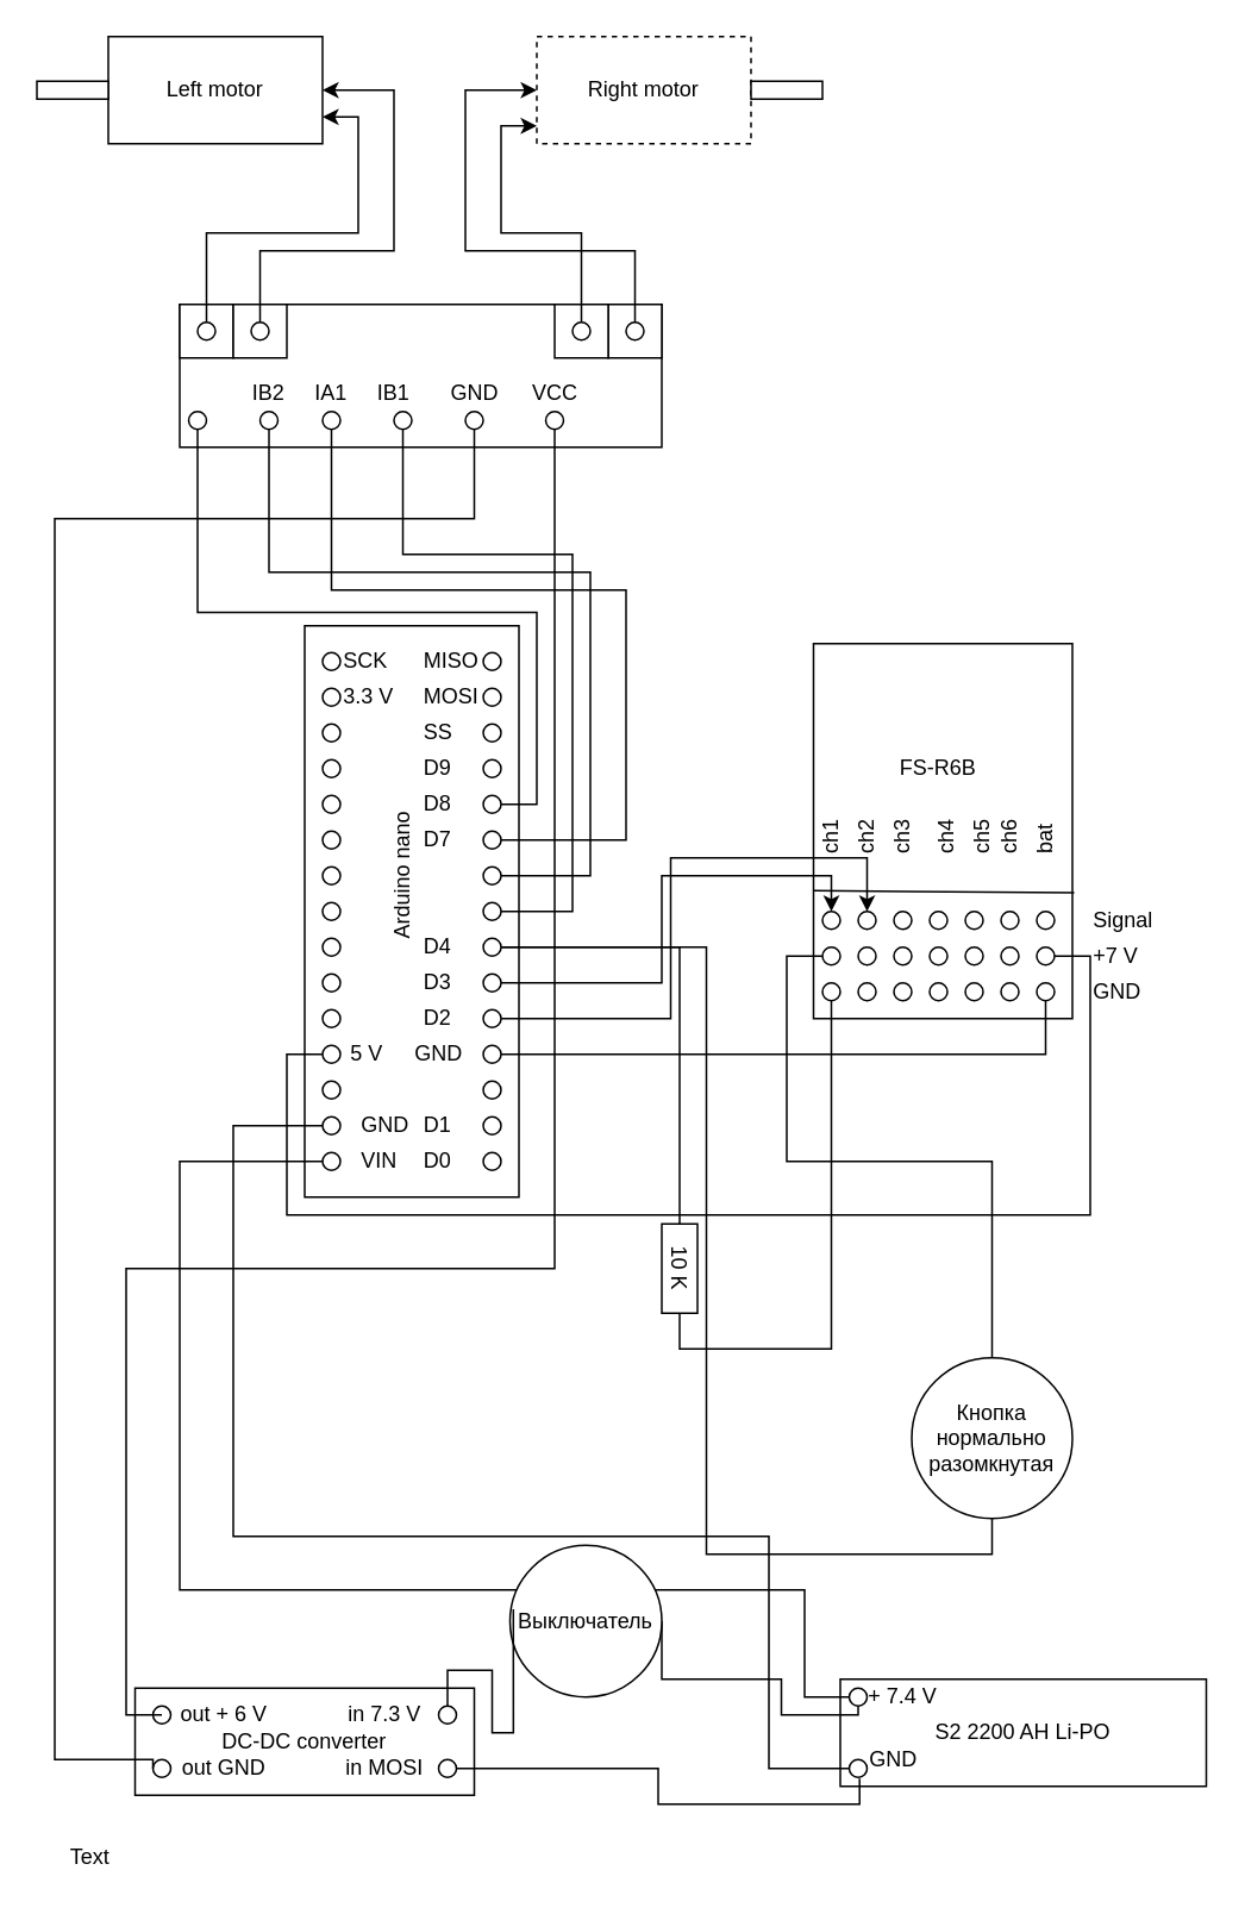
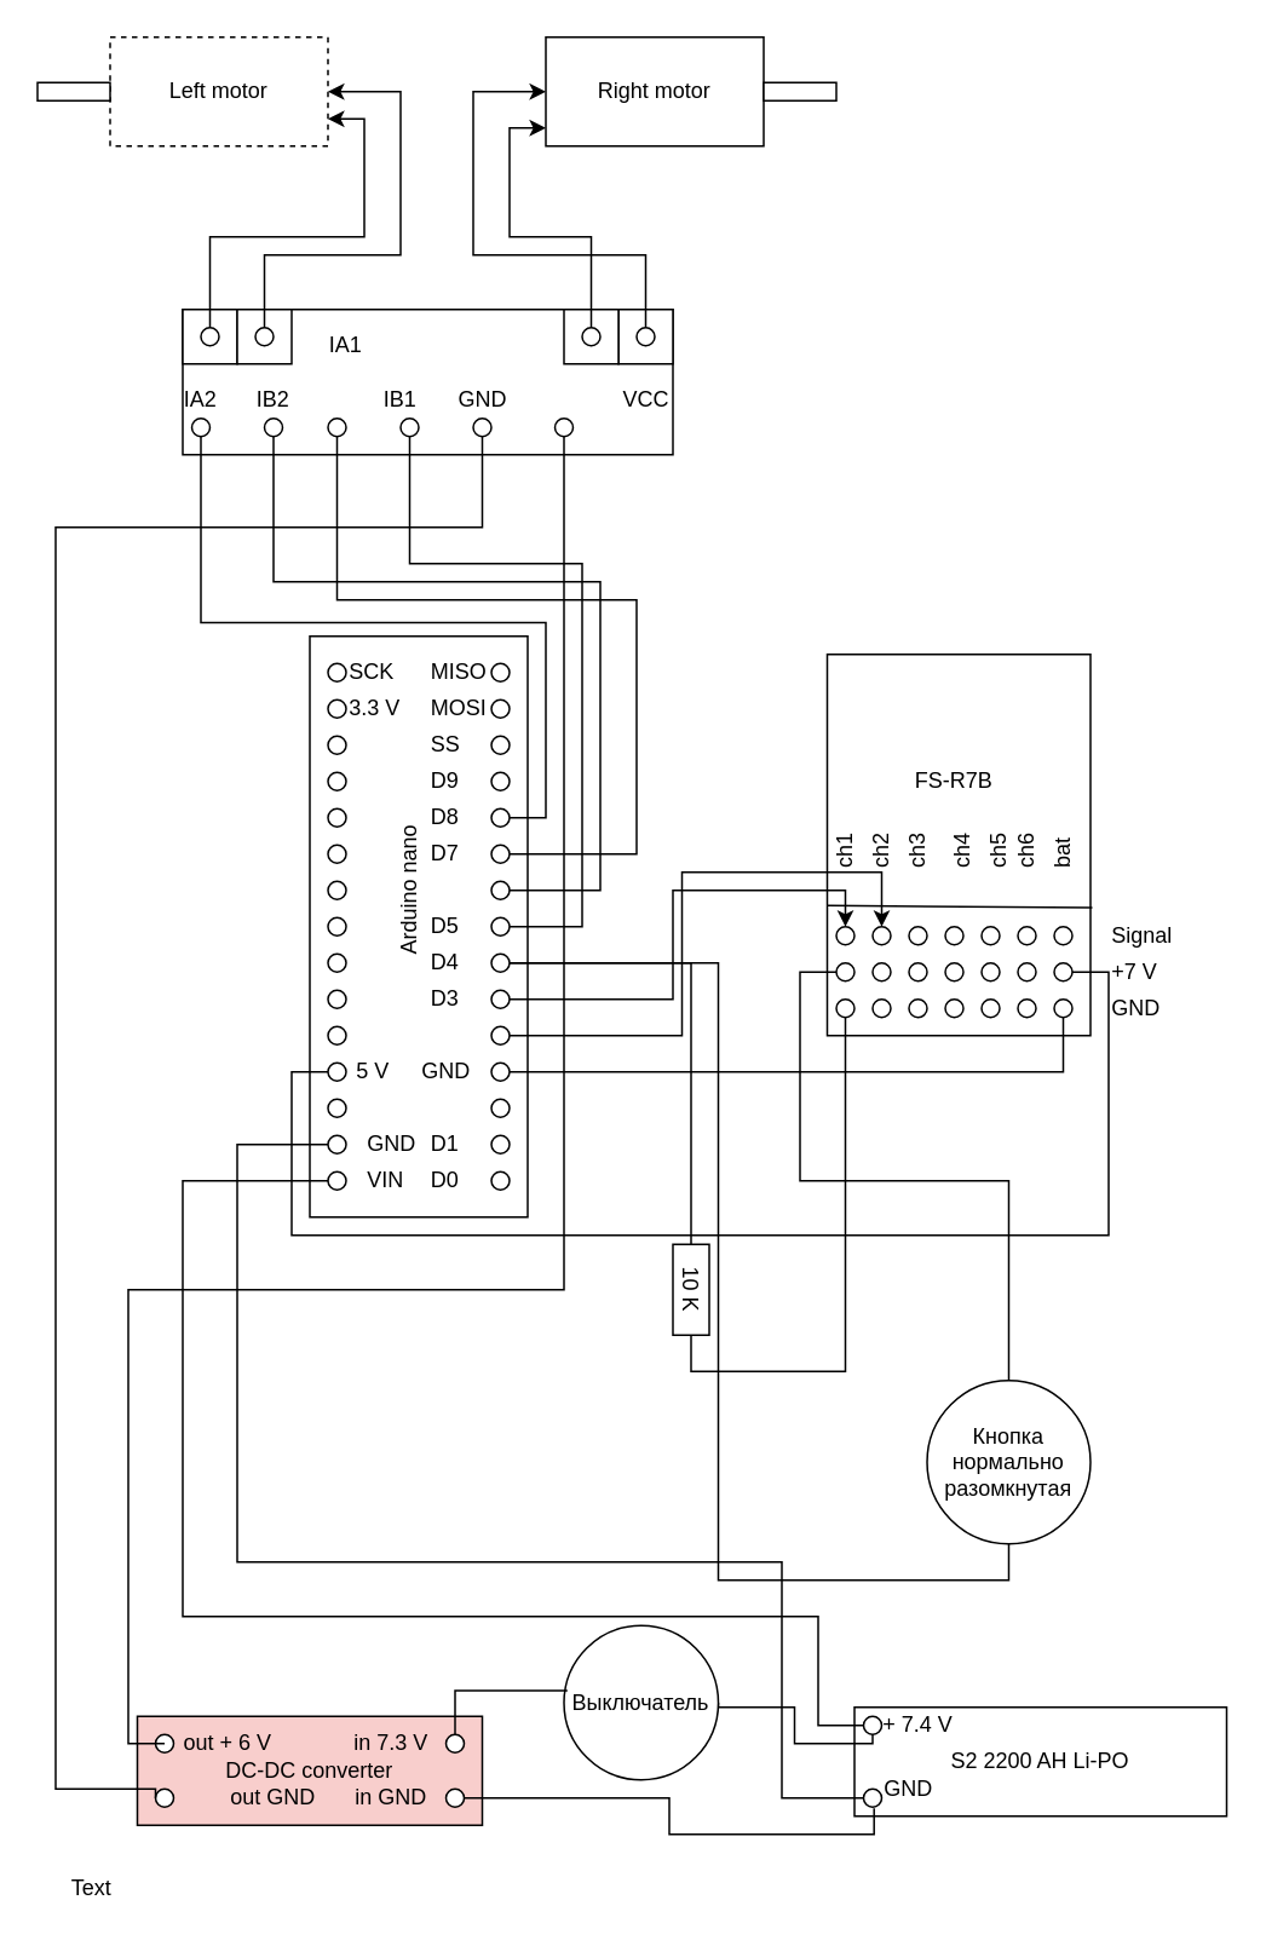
- <mxCell id="4" value="Left motor" style="rounded=0;whiteSpace=wrap;html=1;" vertex="1" parent="3"><mxGeometry x="40" width="120" height="60" as="geometry" /></mxCell>
+ <mxCell id="4" value="Left motor" style="rounded=0;whiteSpace=wrap;html=1;dashed=1;" vertex="1" parent="3"><mxGeometry x="40" width="120" height="60" as="geometry" /></mxCell>
- <mxCell id="8" value="Right motor" style="rounded=0;whiteSpace=wrap;html=1;dashed=1;" vertex="1" parent="7"><mxGeometry width="120" height="60" as="geometry" /></mxCell>
+ <mxCell id="8" value="Right motor" style="rounded=0;whiteSpace=wrap;html=1;" vertex="1" parent="7"><mxGeometry width="120" height="60" as="geometry" /></mxCell>
+ <mxCell id="22" value="IA2" style="text;html=1;strokeColor=none;fillColor=none;align=center;verticalAlign=middle;whiteSpace=wrap;rounded=0;" vertex="1" parent="10"><mxGeometry y="40" width="20" height="20" as="geometry" /></mxCell>
- <mxCell id="24" value="IA1" style="text;html=1;strokeColor=none;fillColor=none;align=center;verticalAlign=middle;whiteSpace=wrap;rounded=0;" vertex="1" parent="10"><mxGeometry x="75" y="40" width="20" height="20" as="geometry" /></mxCell>
+ <mxCell id="24" value="IA1" style="text;html=1;strokeColor=none;fillColor=none;align=center;verticalAlign=middle;whiteSpace=wrap;rounded=0;" vertex="1" parent="10"><mxGeometry x="80" y="10" width="20" height="20" as="geometry" /></mxCell>
- <mxCell id="27" value="VCC" style="text;html=1;strokeColor=none;fillColor=none;align=center;verticalAlign=middle;whiteSpace=wrap;rounded=0;" vertex="1" parent="10"><mxGeometry x="197.5" y="40" width="25" height="20" as="geometry" /></mxCell>
+ <mxCell id="27" value="VCC" style="text;html=1;strokeColor=none;fillColor=none;align=center;verticalAlign=middle;whiteSpace=wrap;rounded=0;" vertex="1" parent="10"><mxGeometry x="242.5" y="40" width="25" height="20" as="geometry" /></mxCell>
- <mxCell id="117" value="FS-R6B" style="text;html=1;strokeColor=none;fillColor=none;align=center;verticalAlign=middle;whiteSpace=wrap;rounded=0;" vertex="1" parent="1"><mxGeometry x="480" y="420.024" width="90" height="20" as="geometry" /></mxCell>
+ <mxCell id="117" value="FS-R7B" style="text;html=1;strokeColor=none;fillColor=none;align=center;verticalAlign=middle;whiteSpace=wrap;rounded=0;" vertex="1" parent="1"><mxGeometry x="480" y="420.024" width="90" height="20" as="geometry" /></mxCell>
+ <mxCell id="78" value="D5" style="text;html=1;resizable=0;points=[];autosize=1;align=left;verticalAlign=top;spacingTop=-4;" vertex="1" parent="36"><mxGeometry x="65" y="150" width="30" height="20" as="geometry" /></mxCell>
- <mxCell id="81" value="D2" style="text;html=1;resizable=0;points=[];autosize=1;align=left;verticalAlign=top;spacingTop=-4;" vertex="1" parent="36"><mxGeometry x="65" y="210" width="30" height="20" as="geometry" /></mxCell>
- <mxCell id="150" value="Выключатель" style="ellipse;whiteSpace=wrap;html=1;aspect=fixed;" vertex="1" parent="1"><mxGeometry x="285" y="865" width="85" height="85" as="geometry" /></mxCell>
+ <mxCell id="150" value="Выключатель" style="ellipse;whiteSpace=wrap;html=1;aspect=fixed;" vertex="1" parent="1"><mxGeometry x="310" y="895" width="85" height="85" as="geometry" /></mxCell>
- <mxCell id="135" value="DC-DC converter" style="rounded=0;whiteSpace=wrap;html=1;" vertex="1" parent="134"><mxGeometry width="190" height="60" as="geometry" /></mxCell>
+ <mxCell id="135" value="DC-DC converter" style="rounded=0;whiteSpace=wrap;html=1;fillColor=#f8cecc;" vertex="1" parent="134"><mxGeometry width="190" height="60" as="geometry" /></mxCell>
- <mxCell id="140" value="out GND" style="text;html=1;strokeColor=none;fillColor=none;align=center;verticalAlign=middle;whiteSpace=wrap;rounded=0;" vertex="1" parent="134"><mxGeometry x="25" y="35" width="50" height="20" as="geometry" /></mxCell>
+ <mxCell id="140" value="out GND" style="text;html=1;strokeColor=none;fillColor=none;align=center;verticalAlign=middle;whiteSpace=wrap;rounded=0;" vertex="1" parent="134"><mxGeometry x="50" y="35" width="50" height="20" as="geometry" /></mxCell>
- <mxCell id="143" value="in MOSI" style="text;html=1;strokeColor=none;fillColor=none;align=center;verticalAlign=middle;whiteSpace=wrap;rounded=0;" vertex="1" parent="134"><mxGeometry x="110" y="35" width="60" height="20" as="geometry" /></mxCell>
+ <mxCell id="143" value="in GND" style="text;html=1;strokeColor=none;fillColor=none;align=center;verticalAlign=middle;whiteSpace=wrap;rounded=0;" vertex="1" parent="134"><mxGeometry x="110" y="35" width="60" height="20" as="geometry" /></mxCell>
